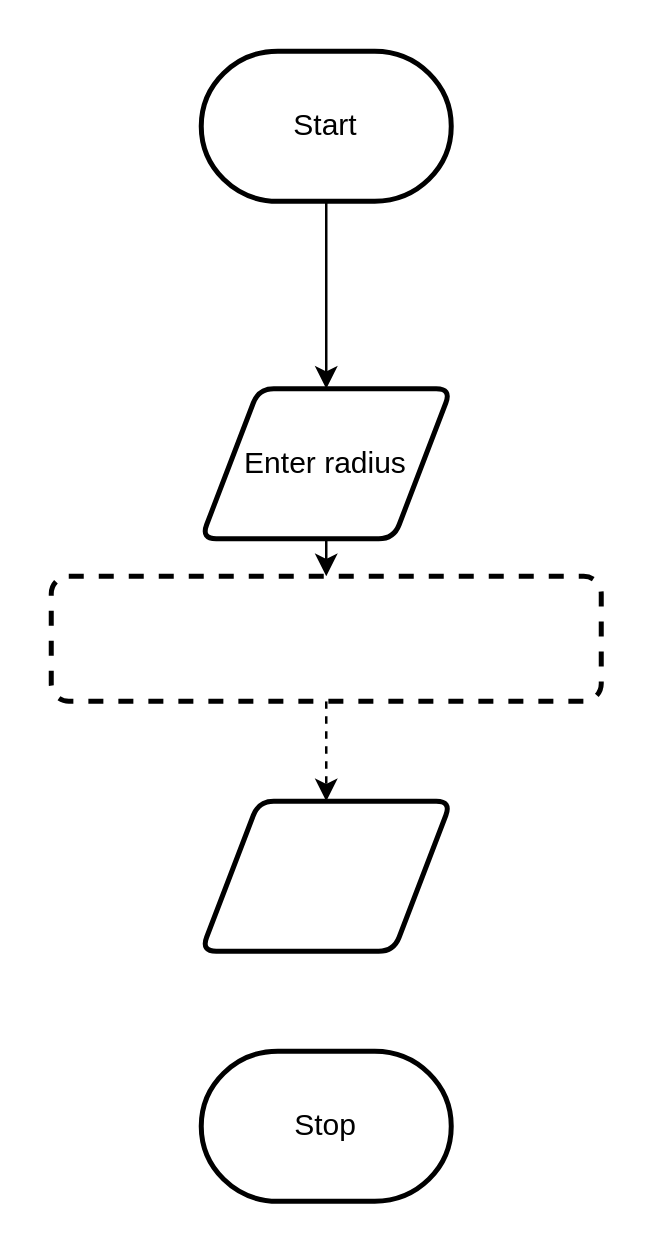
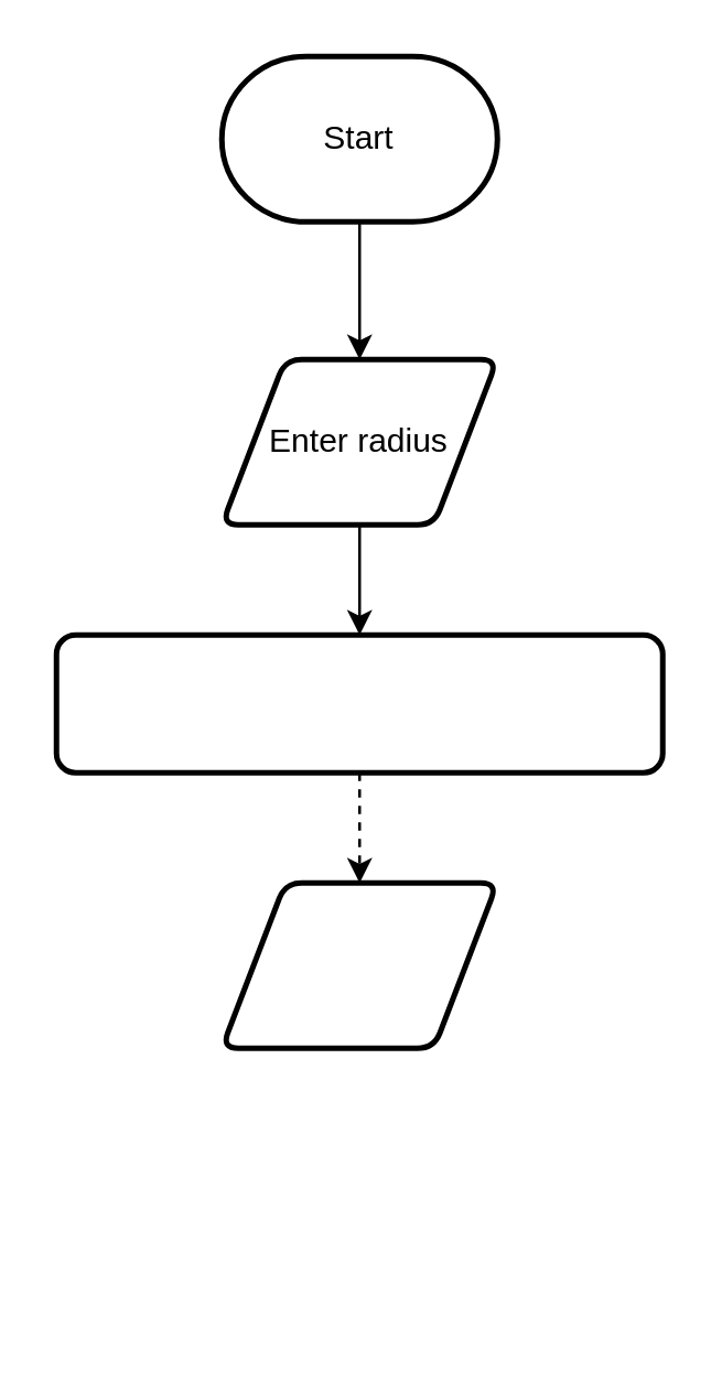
- <mxCell id="6" value="Enter radius" style="shape=parallelogram;html=1;strokeWidth=2;perimeter=parallelogramPerimeter;whiteSpace=wrap;rounded=1;arcSize=12;size=0.23;" vertex="1" parent="1"><mxGeometry x="80" y="155" width="100" height="60" as="geometry" /></mxCell>
+ <mxCell id="6" value="Enter radius" style="shape=parallelogram;html=1;strokeWidth=2;perimeter=parallelogramPerimeter;whiteSpace=wrap;rounded=1;arcSize=12;size=0.23;" vertex="1" parent="1"><mxGeometry x="80" y="130" width="100" height="60" as="geometry" /></mxCell>
- <mxCell id="8" value="&lt;font color=&quot;#ffffff&quot; style=&quot;font-size: 12px;&quot;&gt;Calculate volume&lt;/font&gt;&lt;font color=&quot;#ffffff&quot; style=&quot;font-size: 12px;&quot;&gt;&lt;font style=&quot;font-size: 12px;&quot;&gt; &lt;font style=&quot;font-size: 12px;&quot;&gt;= 4/3 *&amp;nbsp;&amp;nbsp;&lt;/font&gt;&lt;/font&gt;&lt;div style=&quot;display: inline-block; position: relative; transition: color 0.05s ease-in-out 0s; text-align: start;&quot; class=&quot;lr-fy-eq-elem&quot; data-lr-op=&quot;imul&quot;&gt;&lt;div style=&quot;display: inline-block; position: relative; transition: color 0.05s ease-in-out 0s; text-align: center; vertical-align: middle;&quot; class=&quot;lr-fy-eq-elem&quot; data-lr-op=&quot;div&quot;&gt;&lt;div style=&quot;display: inline-block; position: relative; transition: color 0.05s ease-in-out 0s;&quot; class=&quot;lr-fy-ecv lr-fy-eq-elem&quot;&gt;&lt;font style=&quot;font-size: 12px;&quot;&gt;&lt;span style=&quot;font-style: italic; text-align: start;&quot;&gt;π *&amp;nbsp;&lt;/span&gt;&lt;/font&gt;&lt;/div&gt;&lt;div style=&quot;display: inline-block; position: relative; transition: color 0.05s ease-in-out 0s; margin: -4px; padding: 4px; font-style: italic; font-family: STIXGeneral, Georgia; text-align: start; cursor: pointer;&quot; role=&quot;link&quot; data-var=&quot;r&quot; class=&quot;lr-fy-el lr-fy-eq-elem&quot;&gt;r&lt;/div&gt;&lt;div style=&quot;display: inline-block; position: relative; transition: color 0.05s ease-in-out 0s; font-family: STIXGeneral, Times, &amp;quot;Times New Roman&amp;quot;, serif; margin-left: 0.15em; vertical-align: top; text-align: start;&quot; class=&quot;lr-fy-ecv lr-fy-eq-elem&quot;&gt;3&lt;/div&gt;&lt;/div&gt;&lt;/div&gt;&lt;/font&gt;" style="rounded=1;whiteSpace=wrap;html=1;absoluteArcSize=1;arcSize=14;strokeWidth=2;fontFamily=Helvetica;dashed=1;" vertex="1" parent="1"><mxGeometry x="20" y="230" width="220" height="50" as="geometry" /></mxCell>
+ <mxCell id="8" value="&lt;font color=&quot;#ffffff&quot; style=&quot;font-size: 12px;&quot;&gt;Calculate volume&lt;/font&gt;&lt;font color=&quot;#ffffff&quot; style=&quot;font-size: 12px;&quot;&gt;&lt;font style=&quot;font-size: 12px;&quot;&gt; &lt;font style=&quot;font-size: 12px;&quot;&gt;= 4/3 *&amp;nbsp;&amp;nbsp;&lt;/font&gt;&lt;/font&gt;&lt;div style=&quot;display: inline-block; position: relative; transition: color 0.05s ease-in-out 0s; text-align: start;&quot; class=&quot;lr-fy-eq-elem&quot; data-lr-op=&quot;imul&quot;&gt;&lt;div style=&quot;display: inline-block; position: relative; transition: color 0.05s ease-in-out 0s; text-align: center; vertical-align: middle;&quot; class=&quot;lr-fy-eq-elem&quot; data-lr-op=&quot;div&quot;&gt;&lt;div style=&quot;display: inline-block; position: relative; transition: color 0.05s ease-in-out 0s;&quot; class=&quot;lr-fy-ecv lr-fy-eq-elem&quot;&gt;&lt;font style=&quot;font-size: 12px;&quot;&gt;&lt;span style=&quot;font-style: italic; text-align: start;&quot;&gt;π *&amp;nbsp;&lt;/span&gt;&lt;/font&gt;&lt;/div&gt;&lt;div style=&quot;display: inline-block; position: relative; transition: color 0.05s ease-in-out 0s; margin: -4px; padding: 4px; font-style: italic; font-family: STIXGeneral, Georgia; text-align: start; cursor: pointer;&quot; role=&quot;link&quot; data-var=&quot;r&quot; class=&quot;lr-fy-el lr-fy-eq-elem&quot;&gt;r&lt;/div&gt;&lt;div style=&quot;display: inline-block; position: relative; transition: color 0.05s ease-in-out 0s; font-family: STIXGeneral, Times, &amp;quot;Times New Roman&amp;quot;, serif; margin-left: 0.15em; vertical-align: top; text-align: start;&quot; class=&quot;lr-fy-ecv lr-fy-eq-elem&quot;&gt;3&lt;/div&gt;&lt;/div&gt;&lt;/div&gt;&lt;/font&gt;" style="rounded=1;whiteSpace=wrap;html=1;absoluteArcSize=1;arcSize=14;strokeWidth=2;fontFamily=Helvetica;" vertex="1" parent="1"><mxGeometry x="20" y="230" width="220" height="50" as="geometry" /></mxCell>
- <mxCell id="4" value="Stop" style="strokeWidth=2;html=1;shape=mxgraph.flowchart.terminator;whiteSpace=wrap;" parent="1" vertex="1"><mxGeometry x="80" y="420" width="100" height="60" as="geometry" /></mxCell>
